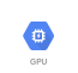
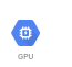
- <mxCell id="2" value="GPU" style="html=1;fillColor=#5184F3;strokeColor=none;verticalAlign=top;labelPosition=center;verticalLabelPosition=bottom;align=center;spacingTop=-6;fontSize=11;fontStyle=1;fontColor=#999999;shape=mxgraph.gcp2.hexIcon;prIcon=gpu" vertex="1" parent="1"><mxGeometry x="20" y="20" width="66" height="58.5" as="geometry" /></mxCell>
+ <mxCell id="2" value="GPU" style="html=1;fillColor=#5184F3;strokeColor=none;verticalAlign=top;labelPosition=center;verticalLabelPosition=bottom;align=center;spacingTop=-6;fontSize=11;fontStyle=1;fontColor=#999999;shape=mxgraph.gcp2.hexIcon;prIcon=gpu" vertex="1" parent="1"><mxGeometry x="5" y="20" width="66" height="58.5" as="geometry" /></mxCell>
